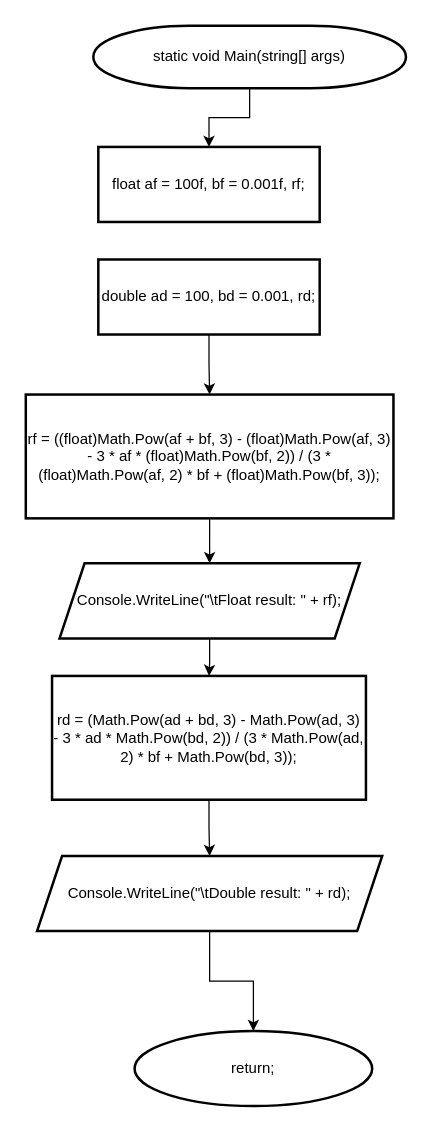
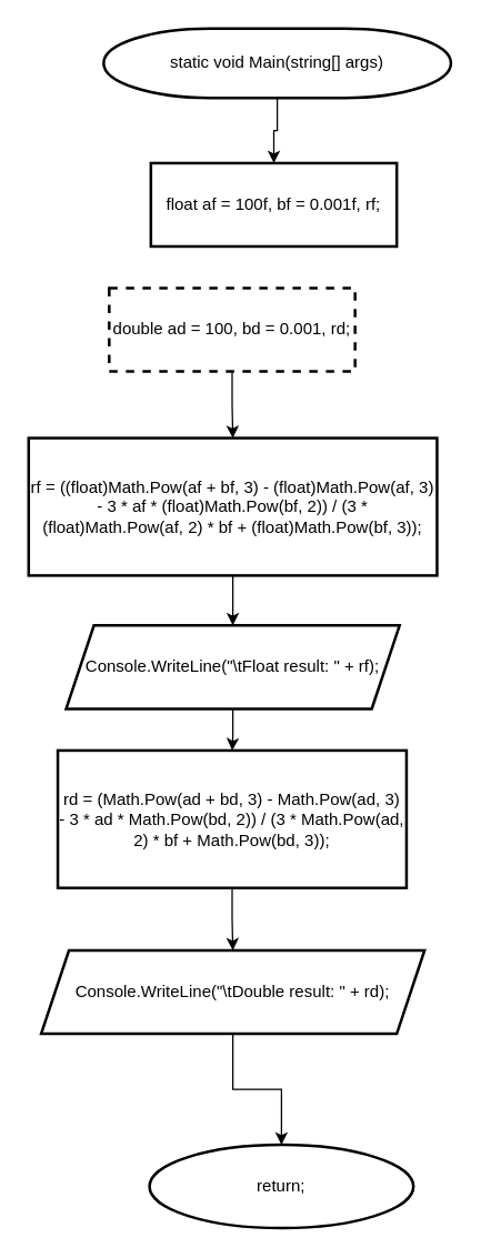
- <mxCell id="4" value="float af = 100f, bf = 0.001f, rf;" style="whiteSpace=wrap;html=1;strokeWidth=2;" vertex="1" parent="1"><mxGeometry x="78" y="117" width="177" height="60" as="geometry" /></mxCell>
+ <mxCell id="4" value="float af = 100f, bf = 0.001f, rf;" style="whiteSpace=wrap;html=1;strokeWidth=2;" vertex="1" parent="1"><mxGeometry x="108" y="117" width="177" height="60" as="geometry" /></mxCell>
- <mxCell id="6" value="double ad = 100, bd = 0.001, rd;" style="whiteSpace=wrap;html=1;strokeWidth=2;" vertex="1" parent="1"><mxGeometry x="78" y="207" width="177" height="60" as="geometry" /></mxCell>
+ <mxCell id="6" value="double ad = 100, bd = 0.001, rd;" style="whiteSpace=wrap;html=1;strokeWidth=2;dashed=1;" vertex="1" parent="1"><mxGeometry x="78" y="207" width="177" height="60" as="geometry" /></mxCell>
